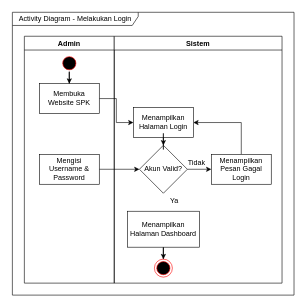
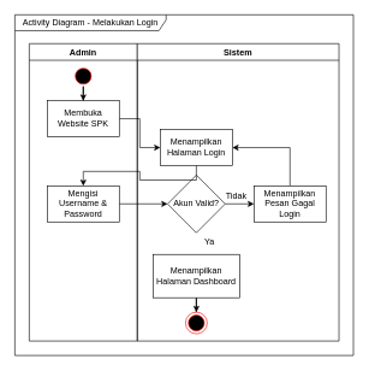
- <mxCell id="21" style="edgeStyle=orthogonalEdgeStyle;rounded=0;orthogonalLoop=1;jettySize=auto;html=1;exitX=0.5;exitY=1;exitDx=0;exitDy=0;" edge="1" parent="1" source="9" target="11"><mxGeometry relative="1" as="geometry" /></mxCell>
+ <mxCell id="21" style="edgeStyle=orthogonalEdgeStyle;rounded=0;orthogonalLoop=1;jettySize=auto;html=1;entryX=0.5;entryY=0;entryDx=0;entryDy=0;exitX=0.5;exitY=1;exitDx=0;exitDy=0;" edge="1" parent="1" source="9" target="20"><mxGeometry relative="1" as="geometry" /></mxCell>
